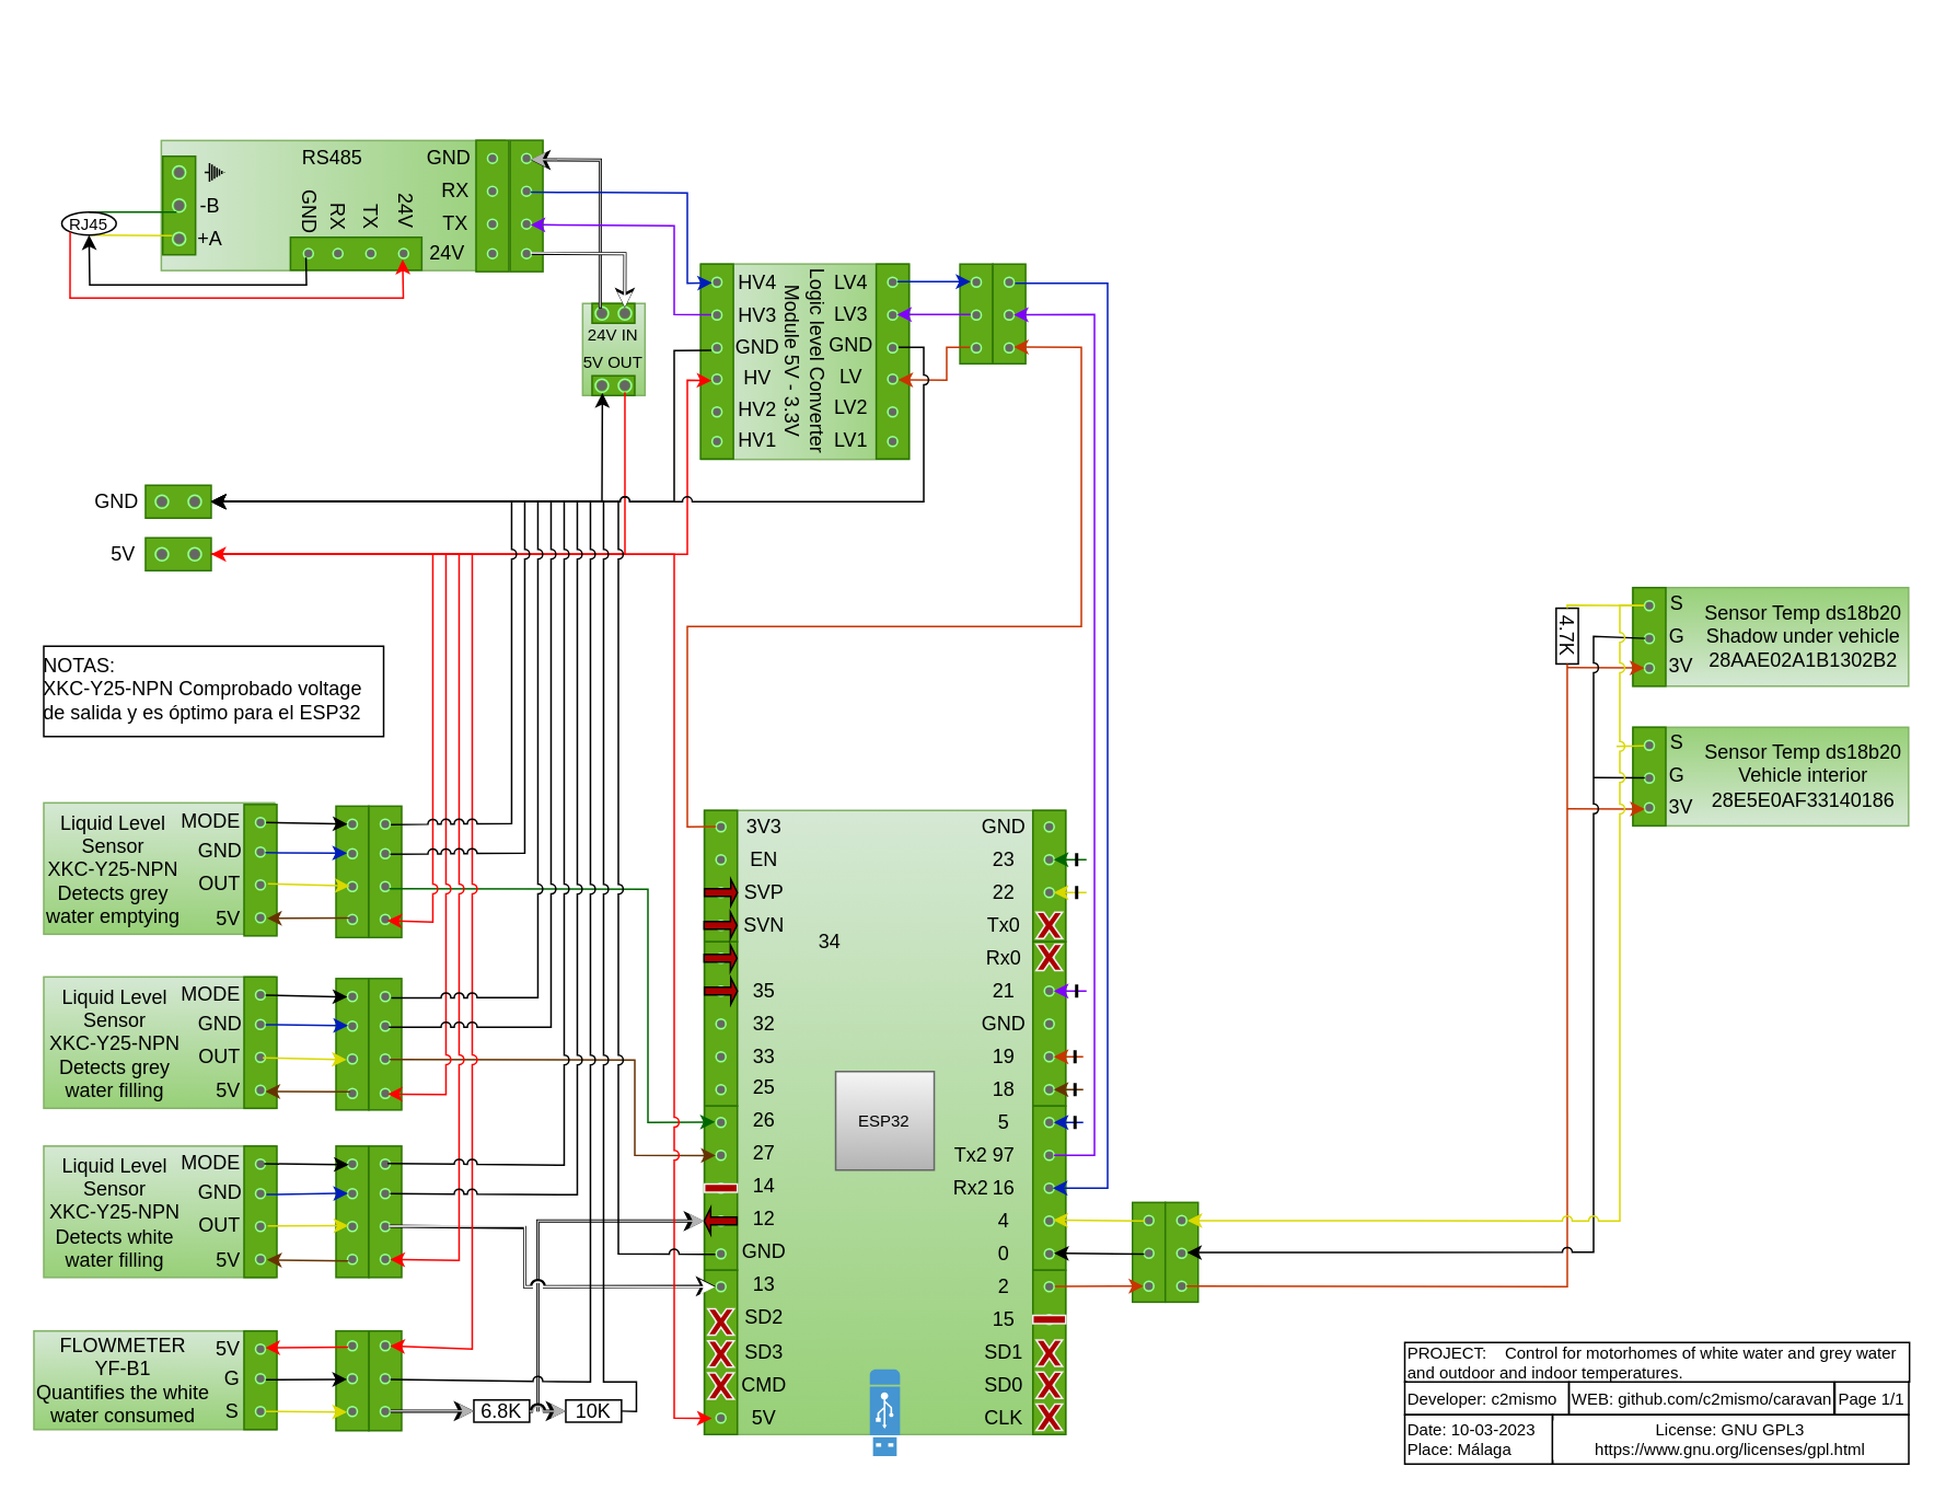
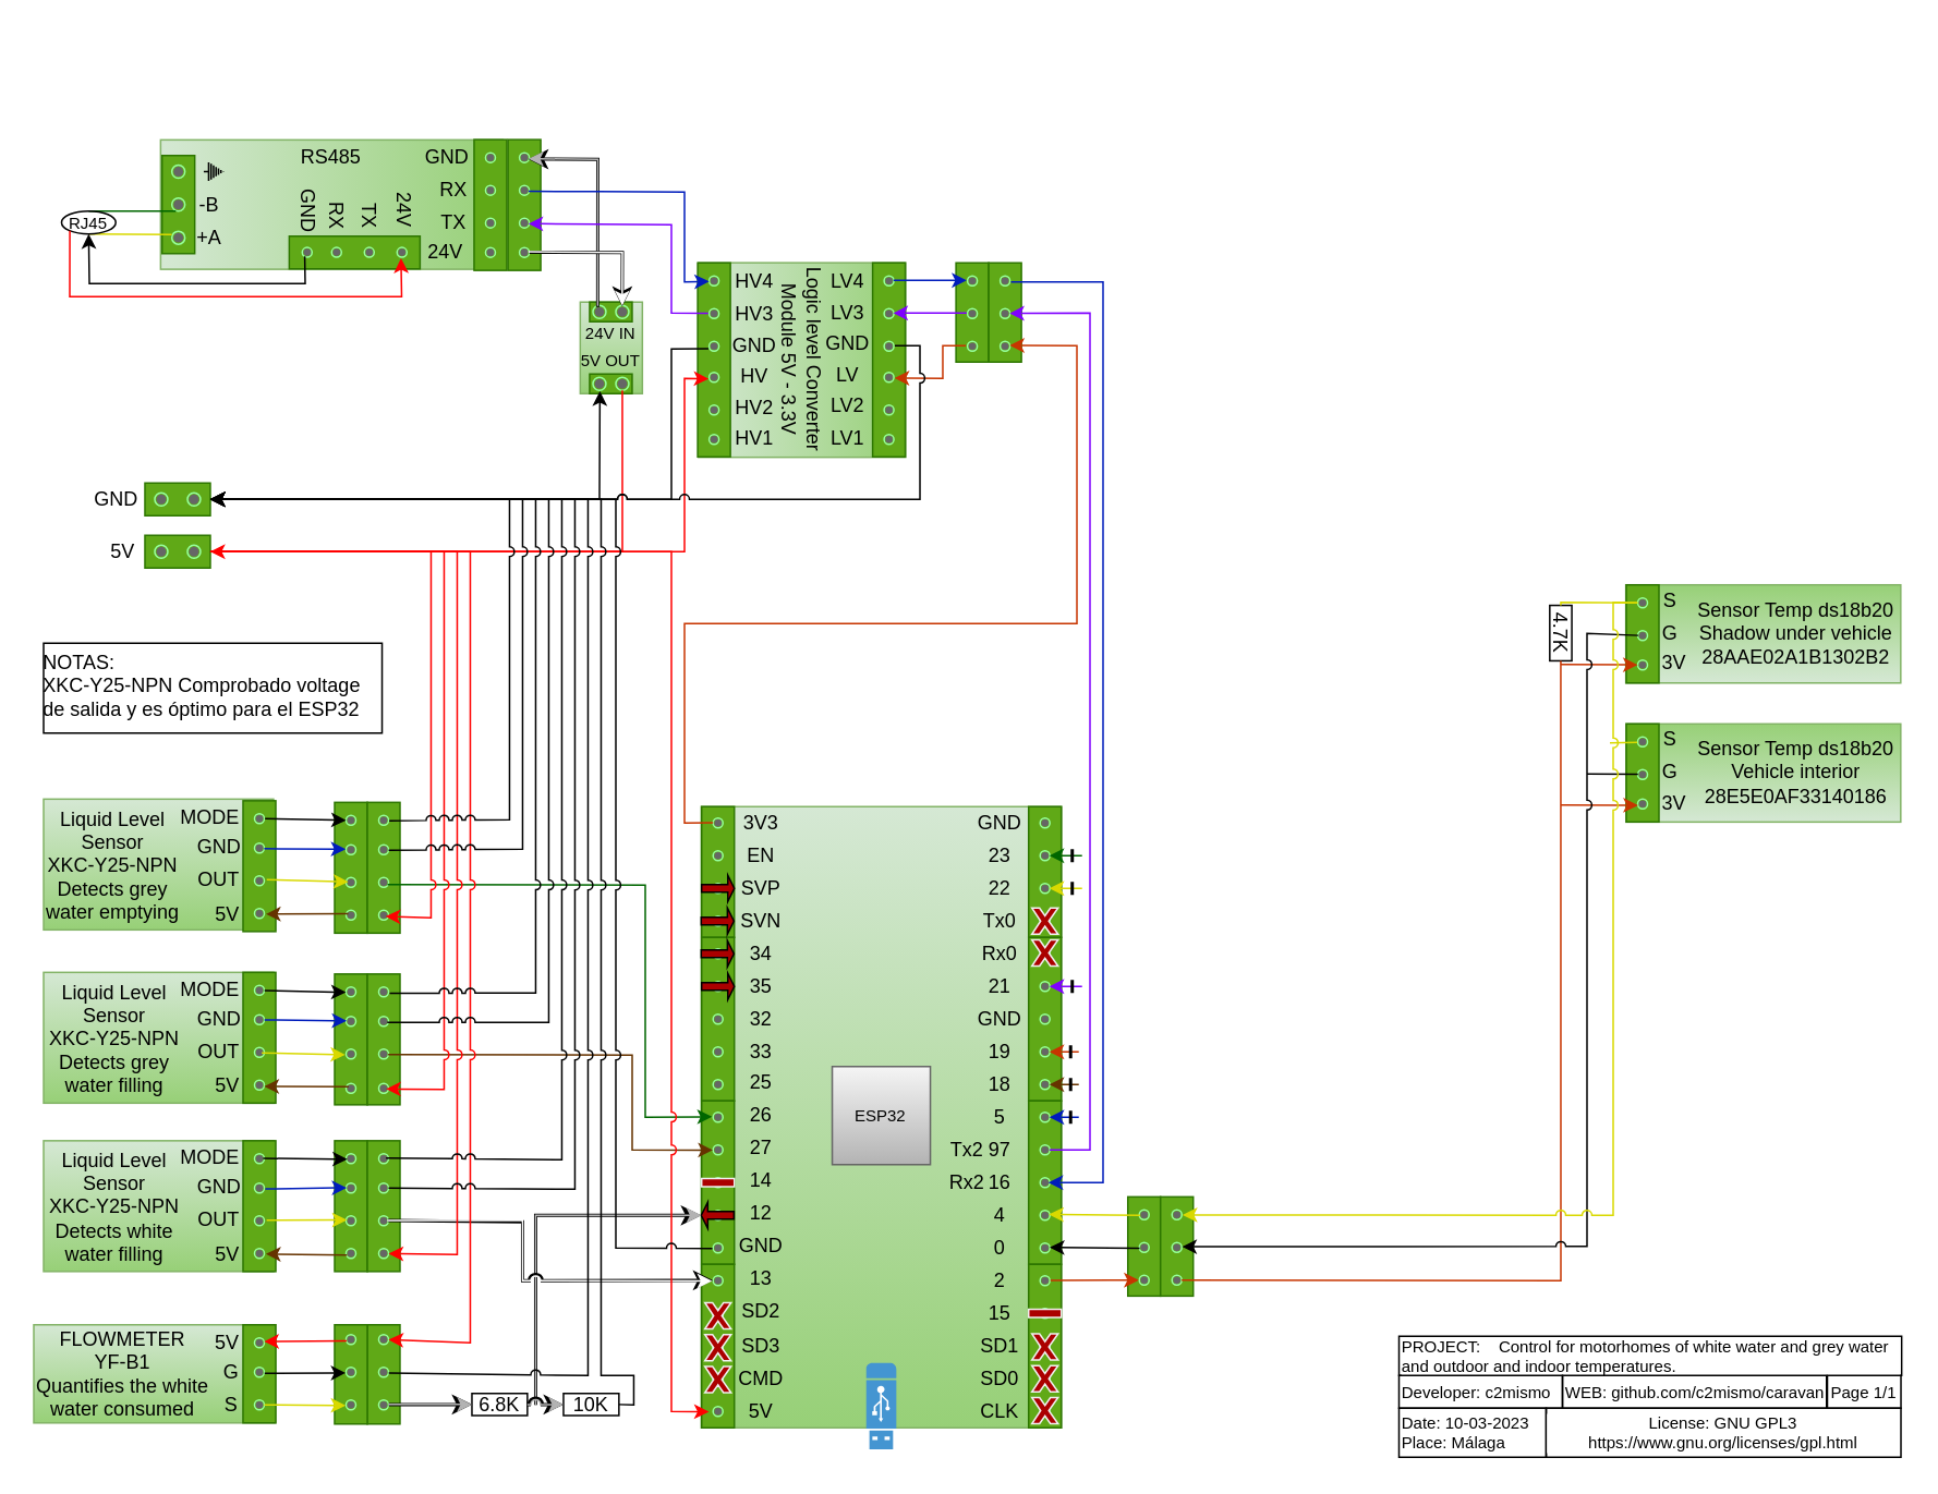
- <mxCell id="30" value="&lt;div style=&quot;text-align: right&quot;&gt;&lt;span&gt;&lt;font color=&quot;#000000&quot;&gt;34&lt;/font&gt;&lt;/span&gt;&lt;/div&gt;" style="text;html=1;strokeColor=none;fillColor=none;align=center;verticalAlign=middle;whiteSpace=wrap;rounded=0;container=0;" parent="1" vertex="1"><mxGeometry x="490.48" y="565" width="30" height="15" as="geometry" /></mxCell>
+ <mxCell id="30" value="&lt;div style=&quot;text-align: right&quot;&gt;&lt;span&gt;&lt;font color=&quot;#000000&quot;&gt;34&lt;/font&gt;&lt;/span&gt;&lt;/div&gt;" style="text;html=1;strokeColor=none;fillColor=none;align=center;verticalAlign=middle;whiteSpace=wrap;rounded=0;container=0;" parent="1" vertex="1"><mxGeometry x="450.48" y="575" width="30" height="15" as="geometry" /></mxCell>
